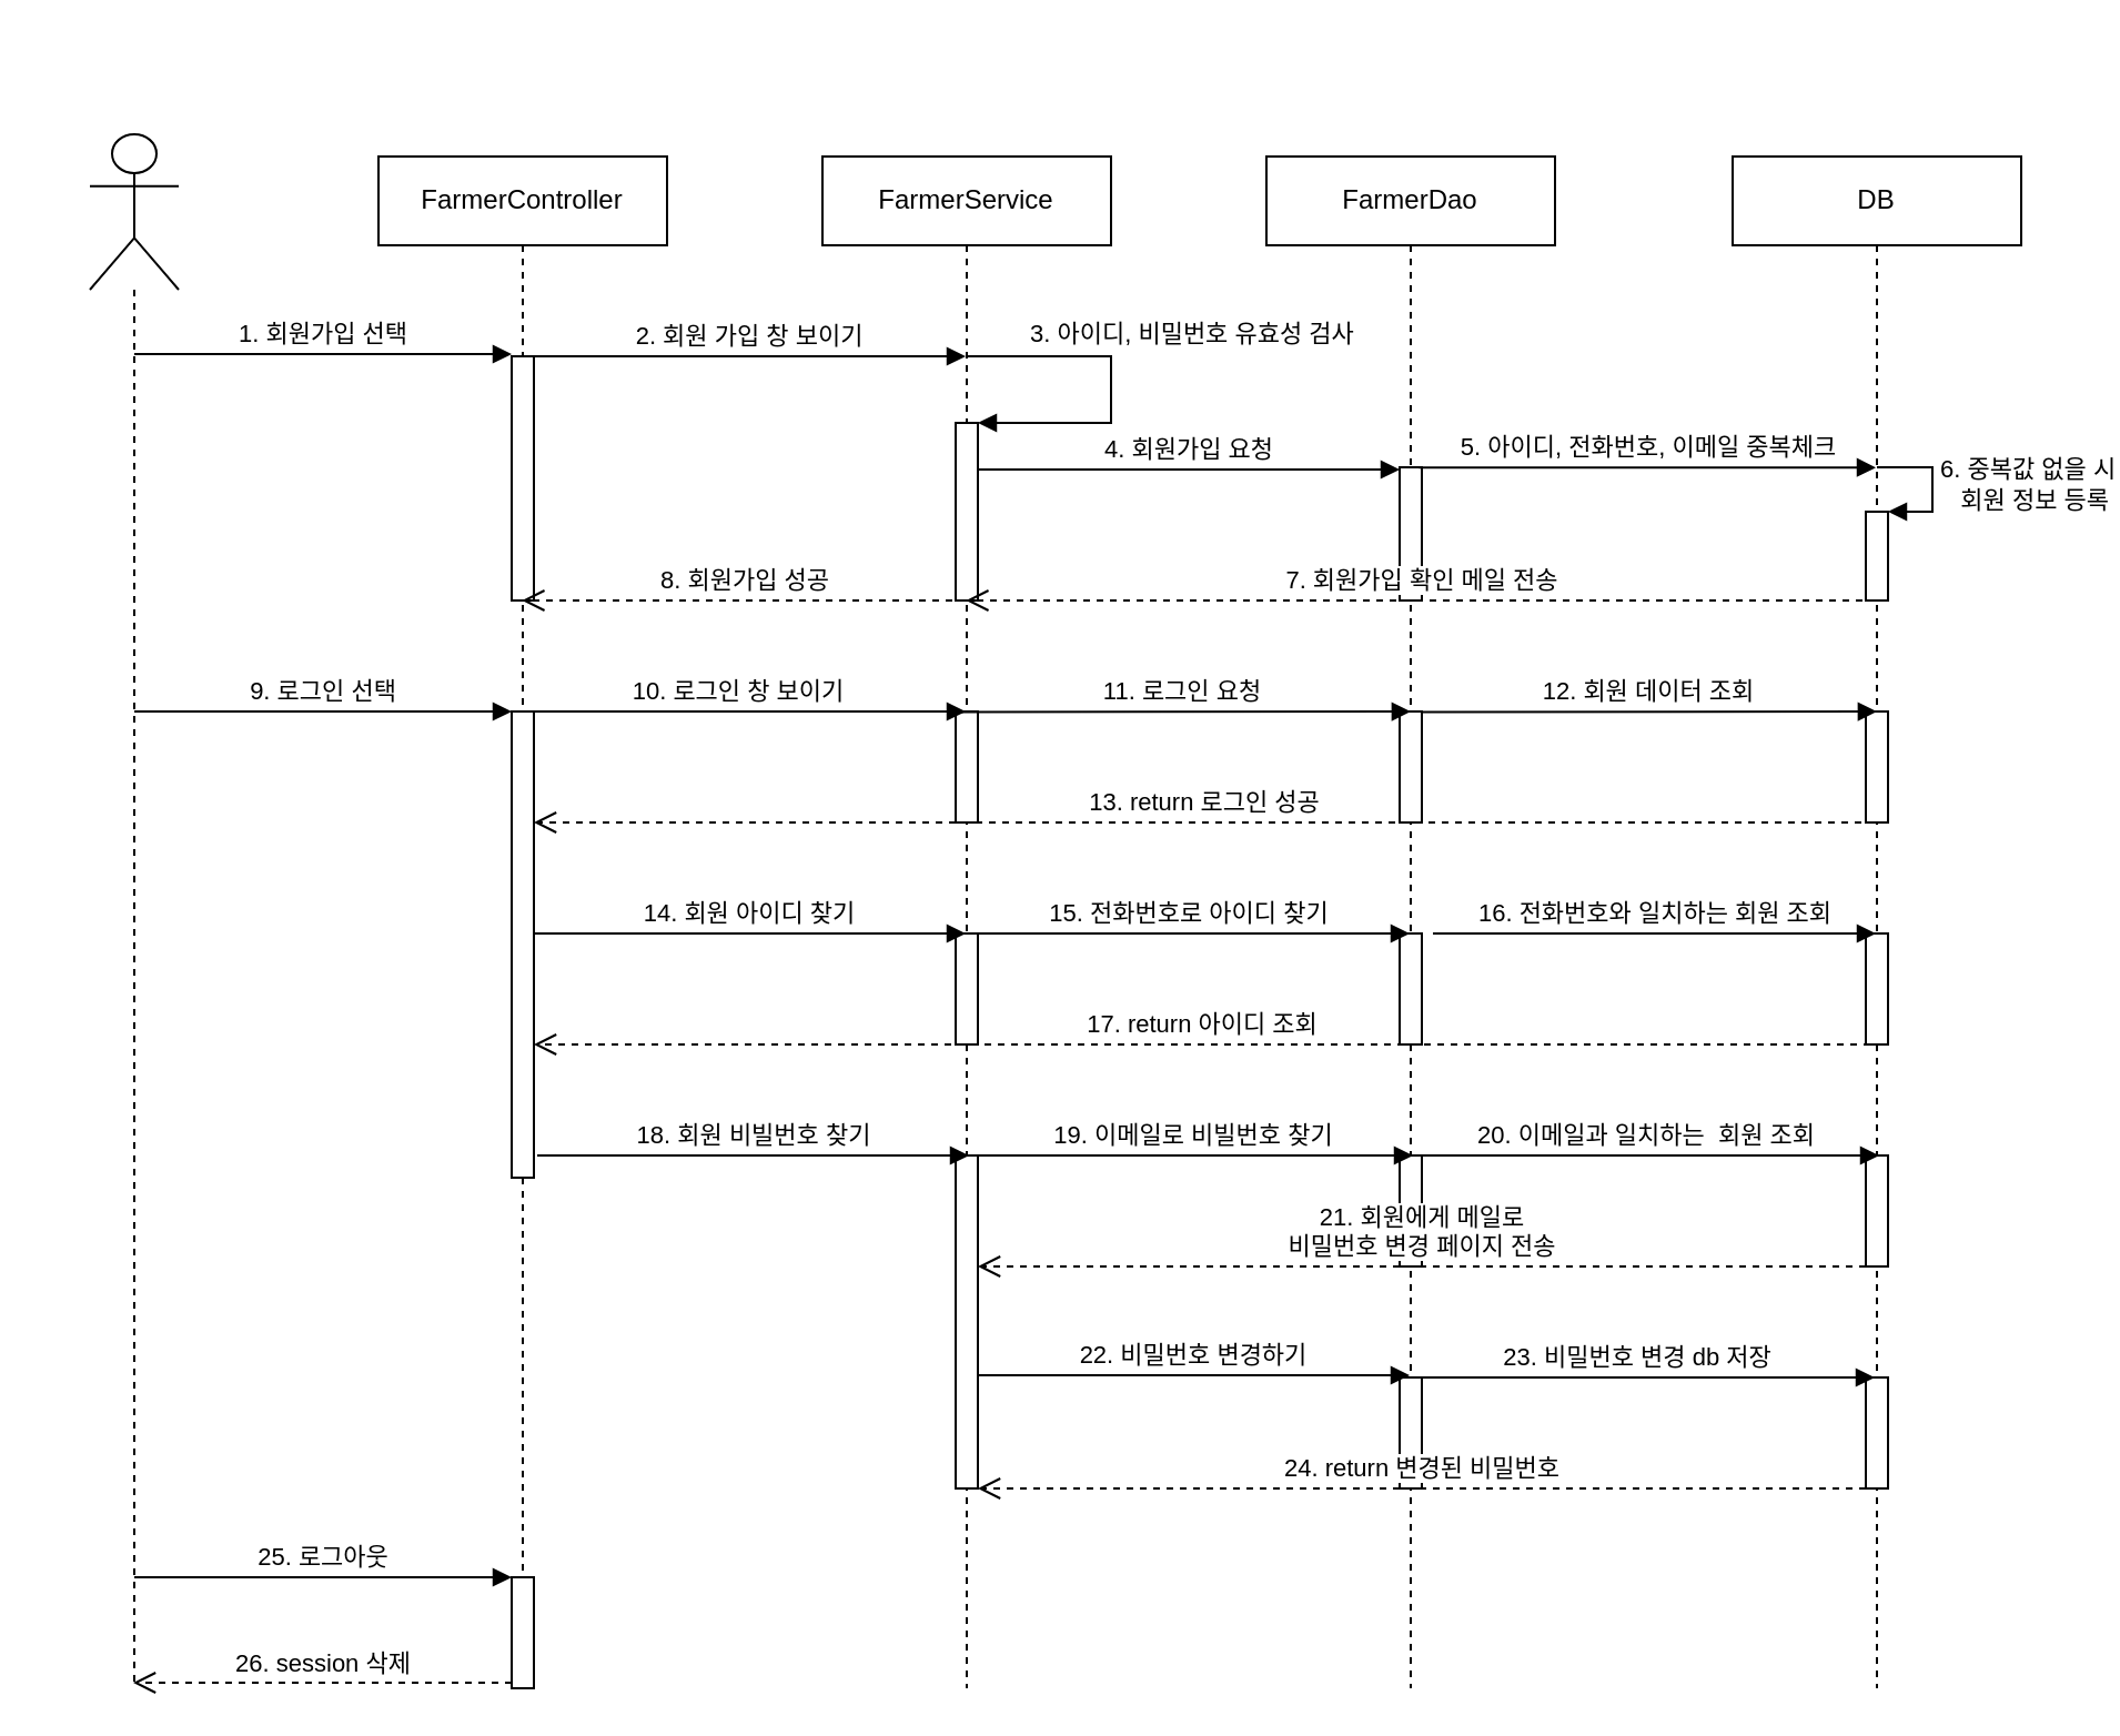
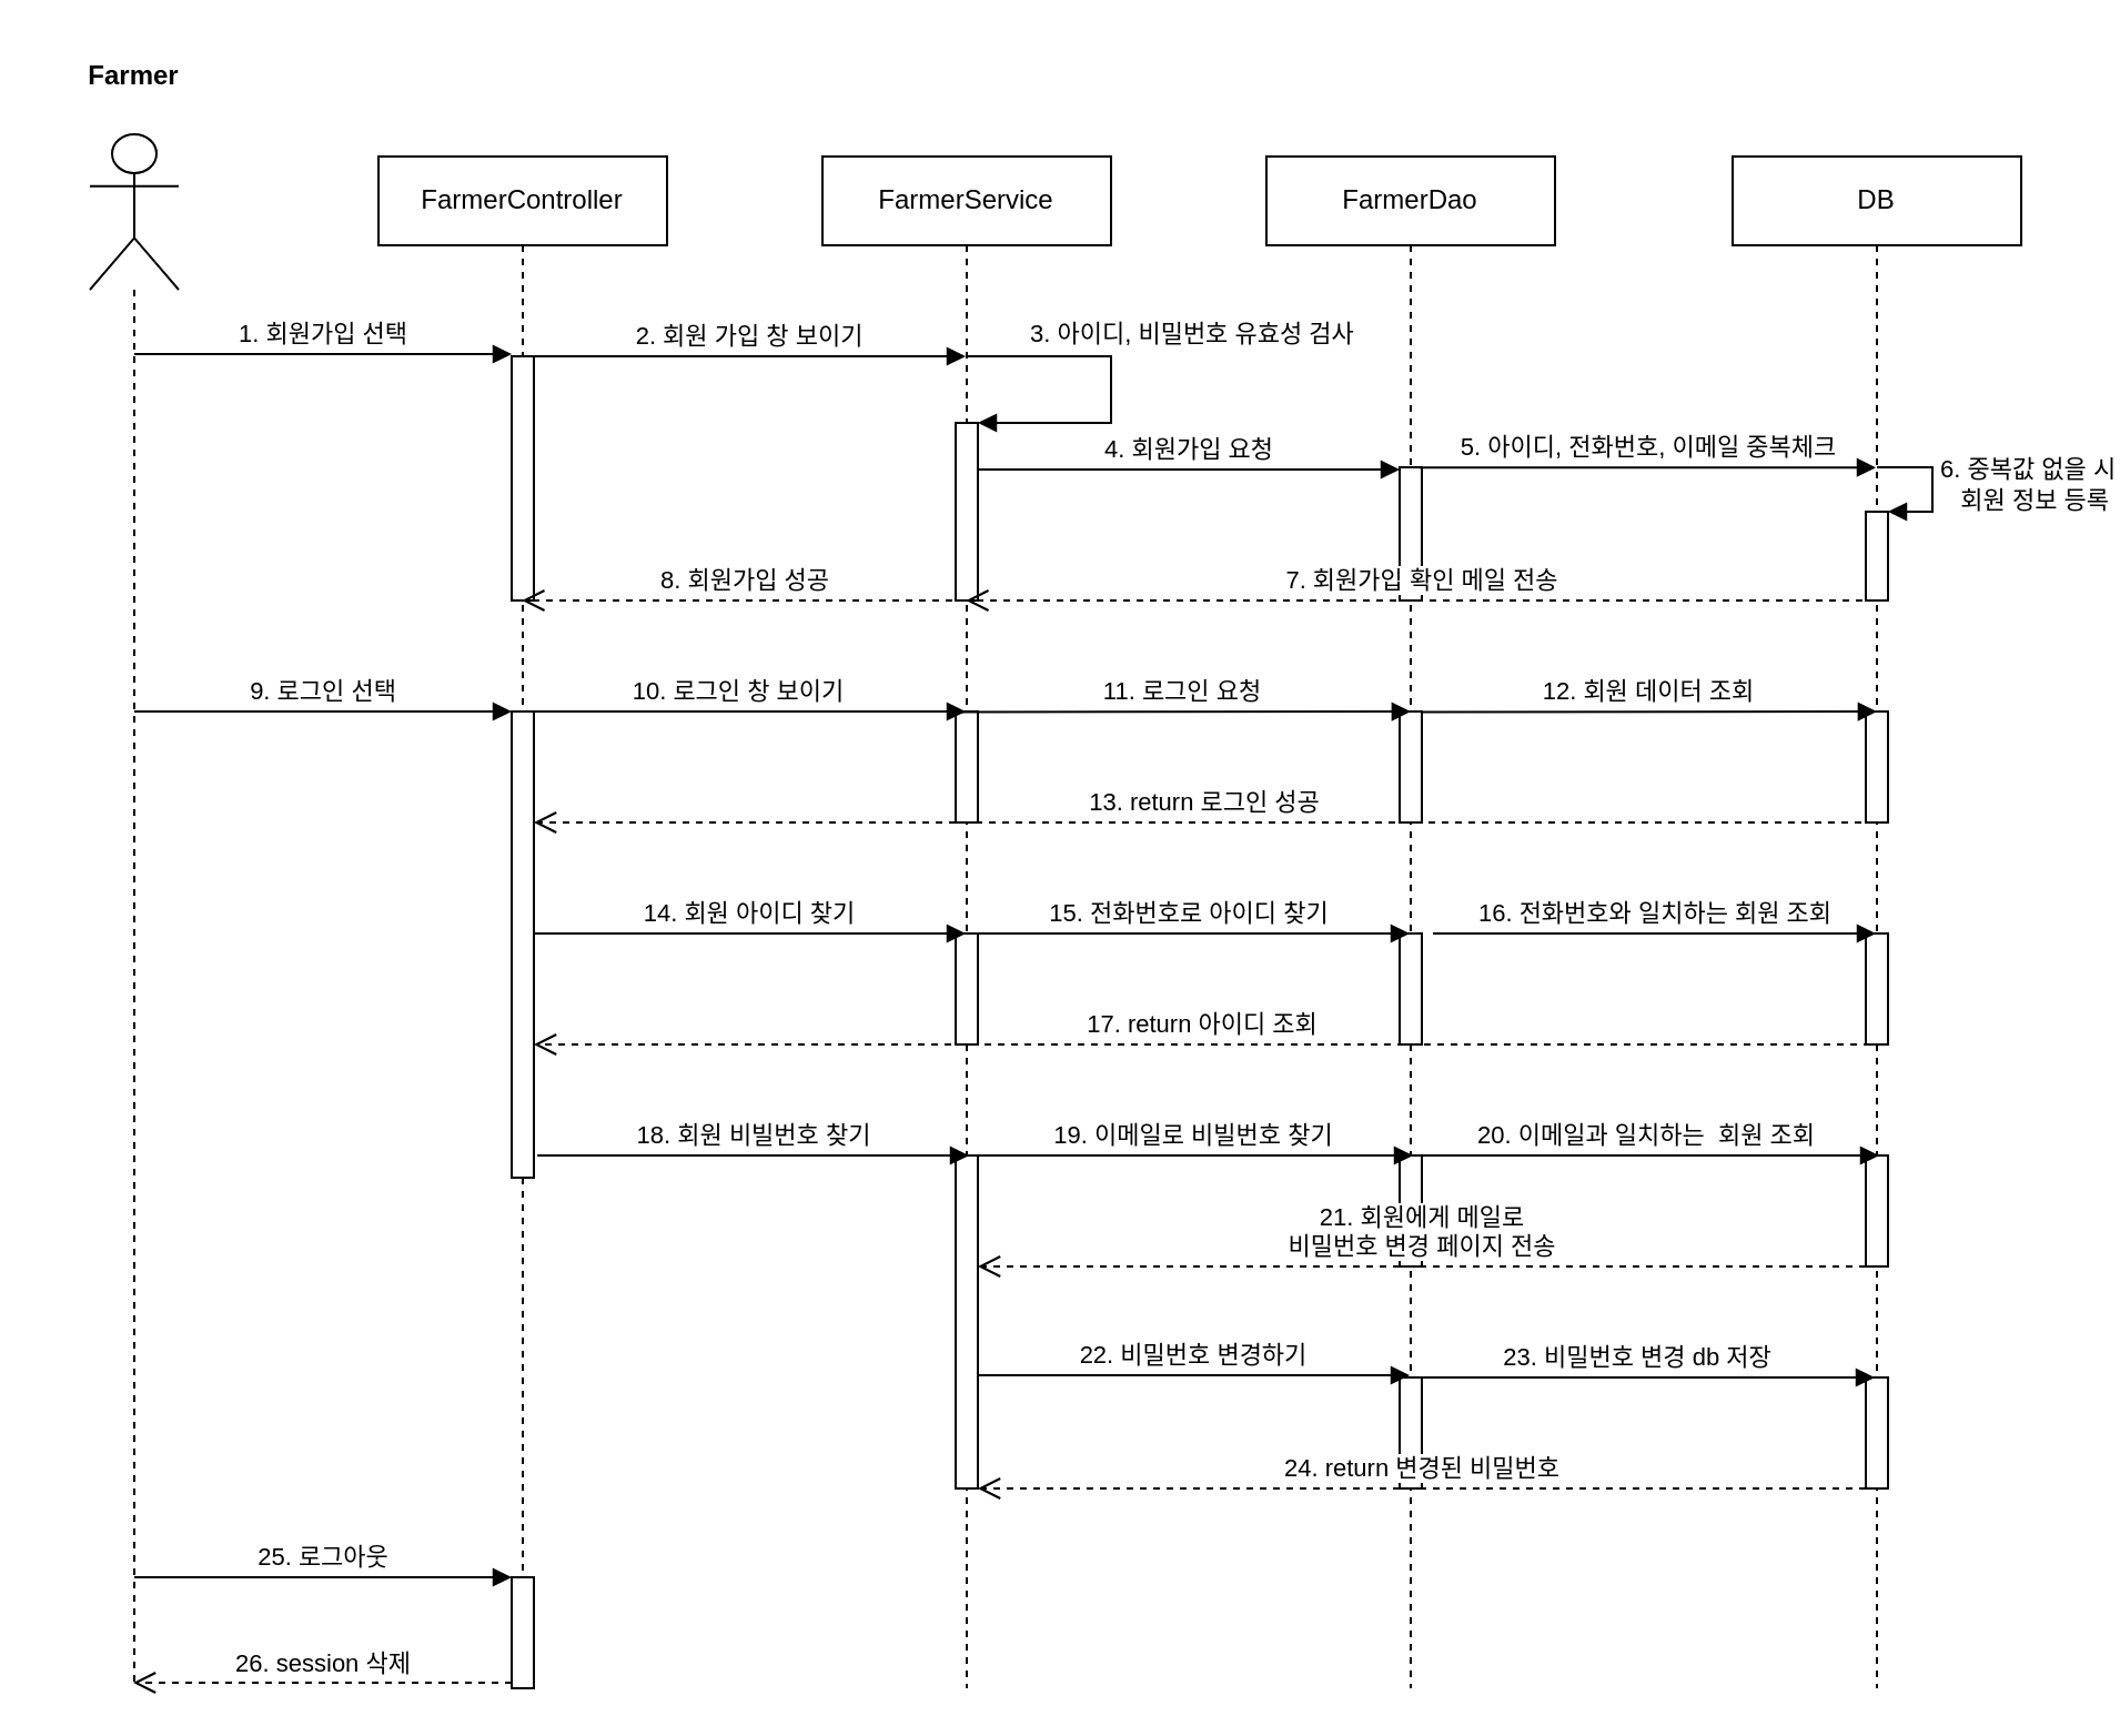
+ <mxCell id="38" value="Farmer" style="text;align=center;fontStyle=1;verticalAlign=middle;spacingLeft=3;spacingRight=3;strokeColor=none;rotatable=0;points=[[0,0.5],[1,0.5]];portConstraint=eastwest;" parent="1" vertex="1"><mxGeometry x="20" y="20" width="80" height="26" as="geometry" /></mxCell>
